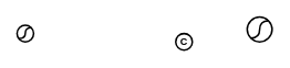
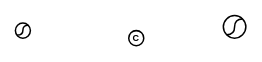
- <mxCell id="5" value="&lt;b&gt;C&lt;/b&gt;" style="ellipse;whiteSpace=wrap;html=1;aspect=fixed;strokeWidth=2;" vertex="1" parent="1"><mxGeometry x="211" y="40" width="20" height="20" as="geometry" /></mxCell>
+ <mxCell id="5" value="&lt;b&gt;C&lt;/b&gt;" style="ellipse;whiteSpace=wrap;html=1;aspect=fixed;strokeWidth=2;" vertex="1" parent="1"><mxGeometry x="171" y="40" width="20" height="20" as="geometry" /></mxCell>
